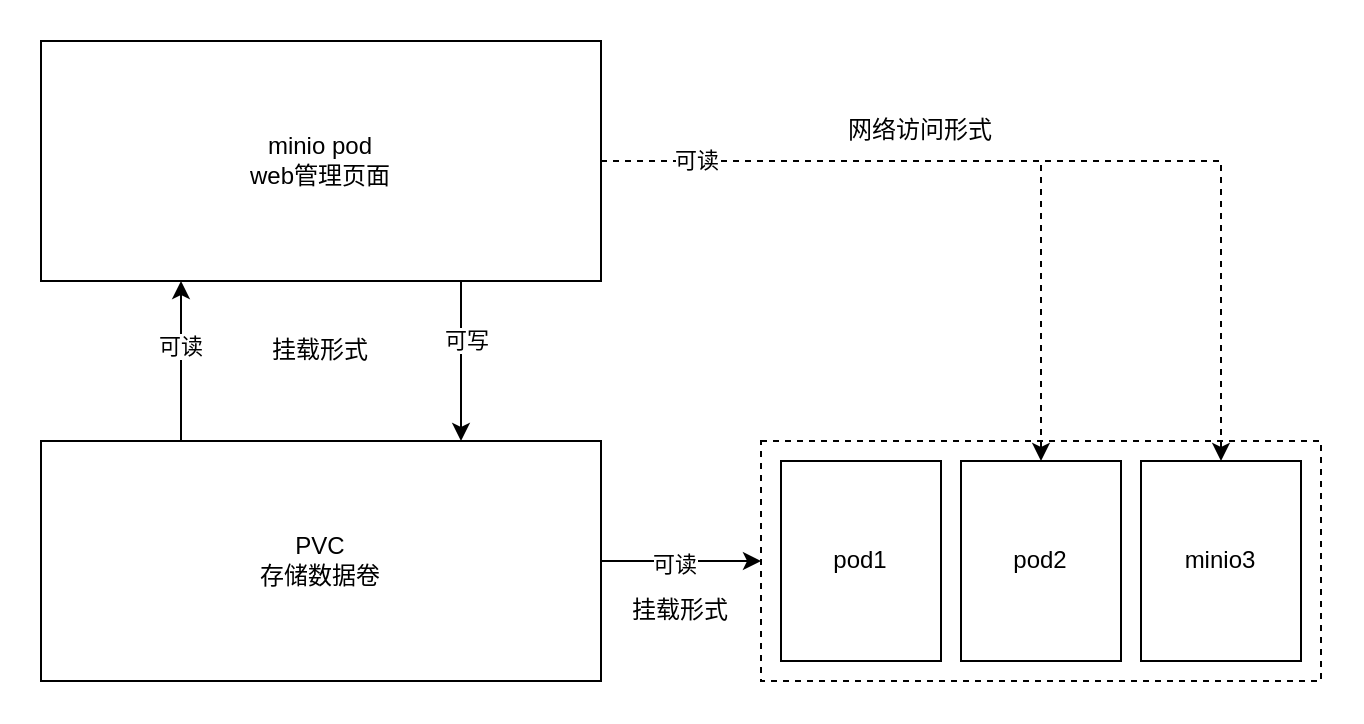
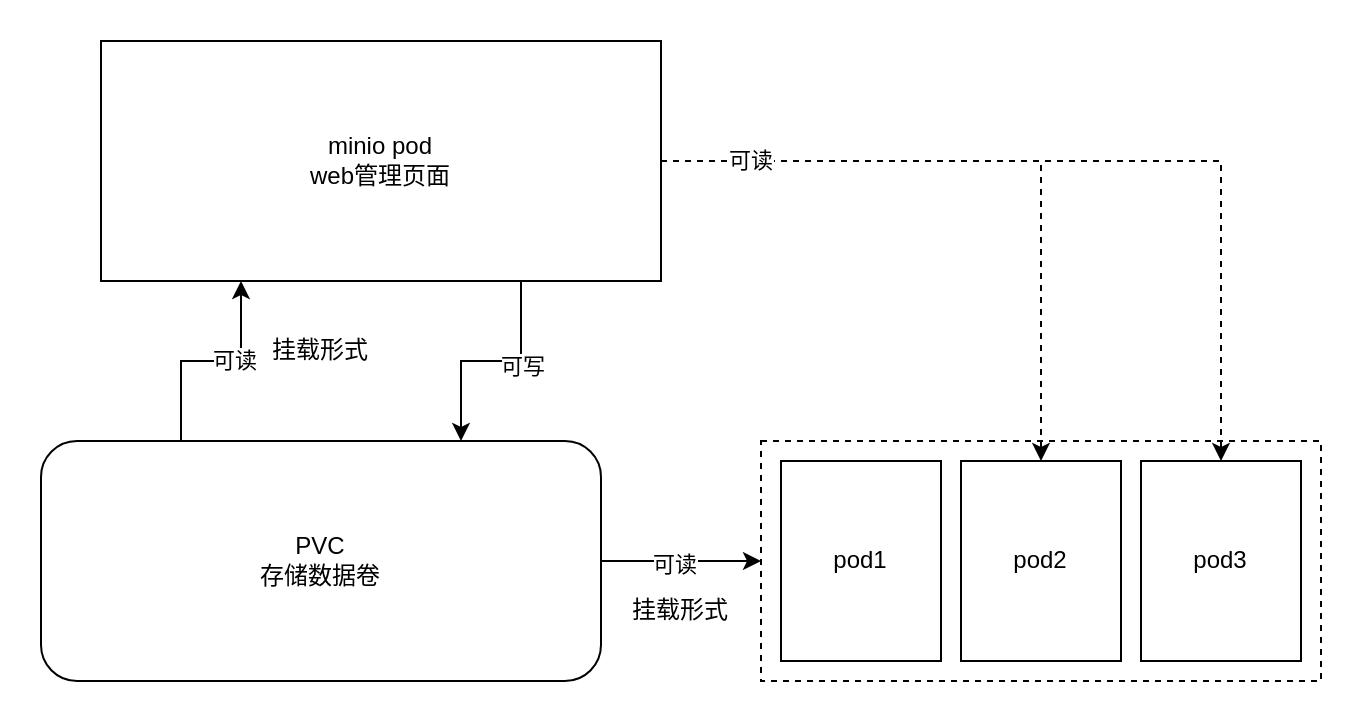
- <mxCell id="19" value="网络访问形式" style="text;html=1;strokeColor=none;fillColor=none;align=center;verticalAlign=middle;whiteSpace=wrap;rounded=0;" vertex="1" parent="1"><mxGeometry x="420" y="50" width="80" height="30" as="geometry" /></mxCell>
- <mxCell id="13" value="minio pod&lt;br&gt;web管理页面" style="rounded=0;whiteSpace=wrap;html=1;" vertex="1" parent="1"><mxGeometry x="20" y="20" width="280" height="120" as="geometry" /></mxCell>
+ <mxCell id="13" value="minio pod&lt;br&gt;web管理页面" style="rounded=0;whiteSpace=wrap;html=1;" vertex="1" parent="1"><mxGeometry x="50" y="20" width="280" height="120" as="geometry" /></mxCell>
- <mxCell id="7" value="PVC&lt;br&gt;存储数据卷" style="rounded=0;whiteSpace=wrap;html=1;" vertex="1" parent="1"><mxGeometry x="20" y="220" width="280" height="120" as="geometry" /></mxCell>
+ <mxCell id="7" value="PVC&lt;br&gt;存储数据卷" style="whiteSpace=wrap;html=1;rounded=1;" vertex="1" parent="1"><mxGeometry x="20" y="220" width="280" height="120" as="geometry" /></mxCell>
- <mxCell id="16" value="minio3" style="rounded=0;whiteSpace=wrap;html=1;" vertex="1" parent="1"><mxGeometry x="570" y="230" width="80" height="100" as="geometry" /></mxCell>
+ <mxCell id="16" value="pod3" style="rounded=0;whiteSpace=wrap;html=1;" vertex="1" parent="1"><mxGeometry x="570" y="230" width="80" height="100" as="geometry" /></mxCell>
